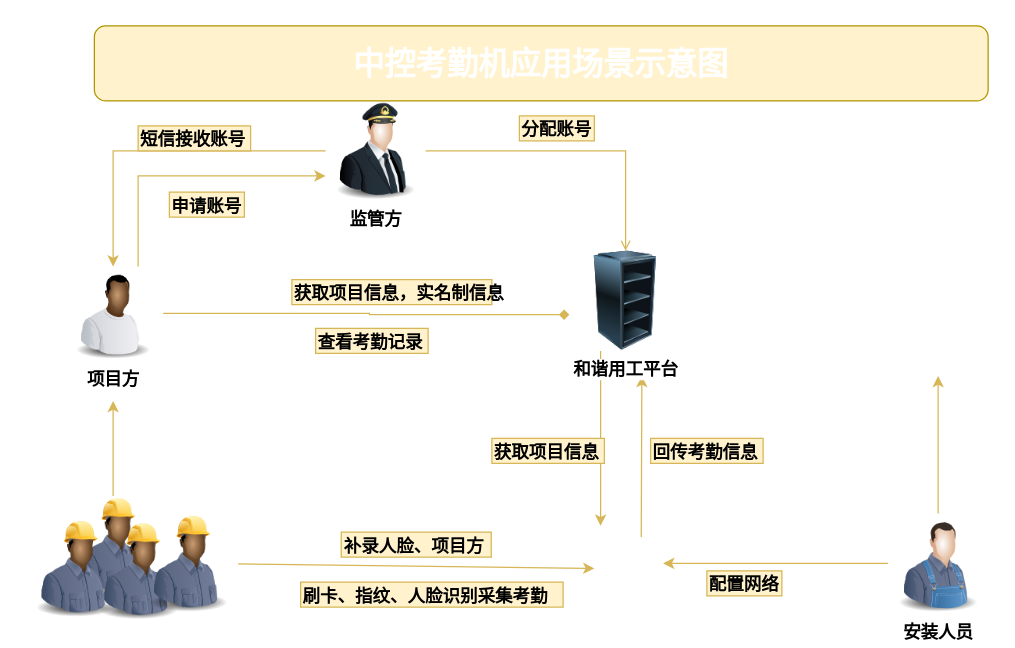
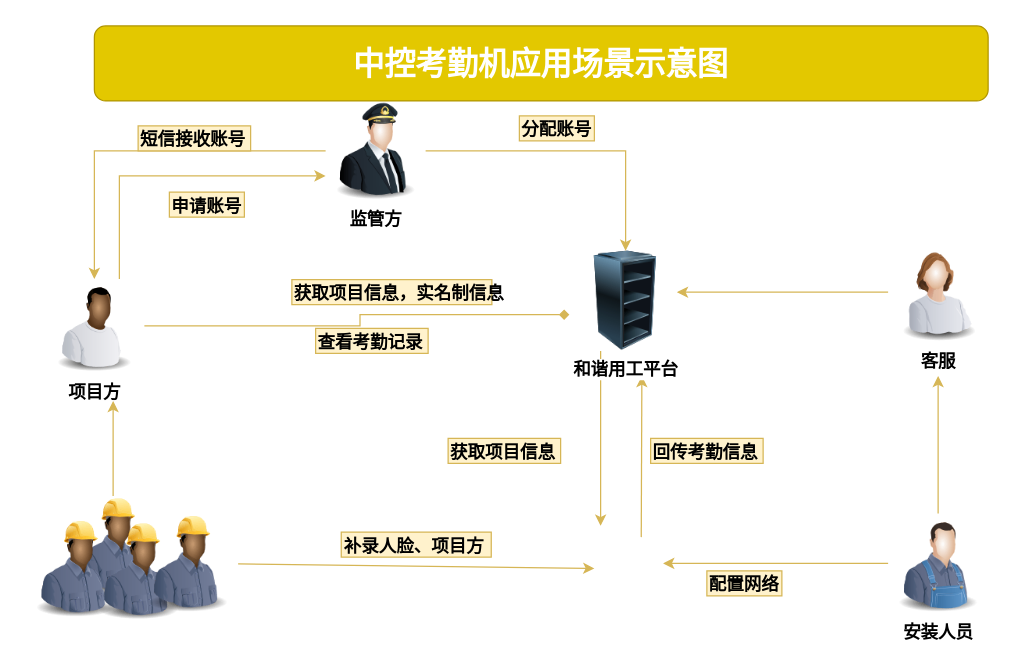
- <mxCell id="33" value="中控考勤机应用场景示意图" style="rounded=1;whiteSpace=wrap;html=1;fillColor=#fff2cc;strokeColor=#B09500;fontColor=#ffffff;fontSize=25;fontStyle=1;" vertex="1" parent="1"><mxGeometry x="75" y="20" width="715" height="60" as="geometry" /></mxCell>
+ <mxCell id="33" value="中控考勤机应用场景示意图" style="rounded=1;whiteSpace=wrap;html=1;fillColor=#e3c800;strokeColor=#B09500;fontColor=#ffffff;fontSize=25;fontStyle=1" vertex="1" parent="1"><mxGeometry x="75" y="20" width="715" height="60" as="geometry" /></mxCell>
- <mxCell id="17" style="edgeStyle=orthogonalEdgeStyle;rounded=0;orthogonalLoop=1;jettySize=auto;html=1;fillColor=#fff2cc;strokeColor=#d6b656;fontSize=14;fontStyle=1;endArrow=open;" parent="1" source="19" target="8" edge="1"><mxGeometry relative="1" as="geometry" /></mxCell>
+ <mxCell id="17" style="edgeStyle=orthogonalEdgeStyle;rounded=0;orthogonalLoop=1;jettySize=auto;html=1;fillColor=#fff2cc;strokeColor=#d6b656;fontSize=14;fontStyle=1" parent="1" source="19" target="8" edge="1"><mxGeometry relative="1" as="geometry" /></mxCell>
+ <mxCell id="9" style="edgeStyle=none;rounded=0;orthogonalLoop=1;jettySize=auto;html=1;entryX=1.013;entryY=0.413;entryDx=0;entryDy=0;entryPerimeter=0;fillColor=#fff2cc;strokeColor=#d6b656;fontSize=14;fontStyle=1" parent="1" source="10" target="8" edge="1"><mxGeometry relative="1" as="geometry" /></mxCell>
+ <mxCell id="10" value="客服" style="image;html=1;labelBackgroundColor=#ffffff;image=img/lib/clip_art/people/Worker_Woman_128x128.png;fillColor=#fff2cc;strokeColor=#d6b656;fontSize=14;fontStyle=1" parent="1" vertex="1"><mxGeometry x="710" y="193" width="80" height="80" as="geometry" /></mxCell>
- <mxCell id="6" value="项目方" style="image;html=1;labelBackgroundColor=#ffffff;image=img/lib/clip_art/people/Worker_Black_128x128.png;fillColor=#fff2cc;strokeColor=#d6b656;fontSize=14;fontStyle=1" parent="1" vertex="1"><mxGeometry x="50" y="212.5" width="80" height="75" as="geometry" /></mxCell>
+ <mxCell id="6" value="项目方" style="image;html=1;labelBackgroundColor=#ffffff;image=img/lib/clip_art/people/Worker_Black_128x128.png;fillColor=#fff2cc;strokeColor=#d6b656;fontSize=14;fontStyle=1" parent="1" vertex="1"><mxGeometry x="35" y="222.5" width="80" height="75" as="geometry" /></mxCell>
- <mxCell id="26" value="获取项目信息" style="text;html=1;resizable=0;points=[];autosize=1;align=left;verticalAlign=top;spacingTop=-4;fillColor=#fff2cc;strokeColor=#d6b656;fontSize=14;fontStyle=1" parent="1" vertex="1"><mxGeometry x="393" y="350" width="90" height="20" as="geometry" /></mxCell>
+ <mxCell id="26" value="获取项目信息" style="text;html=1;resizable=0;points=[];autosize=1;align=left;verticalAlign=top;spacingTop=-4;fillColor=#fff2cc;strokeColor=#d6b656;fontSize=14;fontStyle=1" parent="1" vertex="1"><mxGeometry x="358" y="350" width="90" height="20" as="geometry" /></mxCell>
- <mxCell id="23" value="刷卡、指纹、人脸识别采集考勤" style="text;html=1;resizable=0;points=[];autosize=1;align=left;verticalAlign=top;spacingTop=-4;fillColor=#fff2cc;strokeColor=#d6b656;fontSize=14;fontStyle=1" parent="1" vertex="1"><mxGeometry x="240" y="465" width="210" height="20" as="geometry" /></mxCell>
